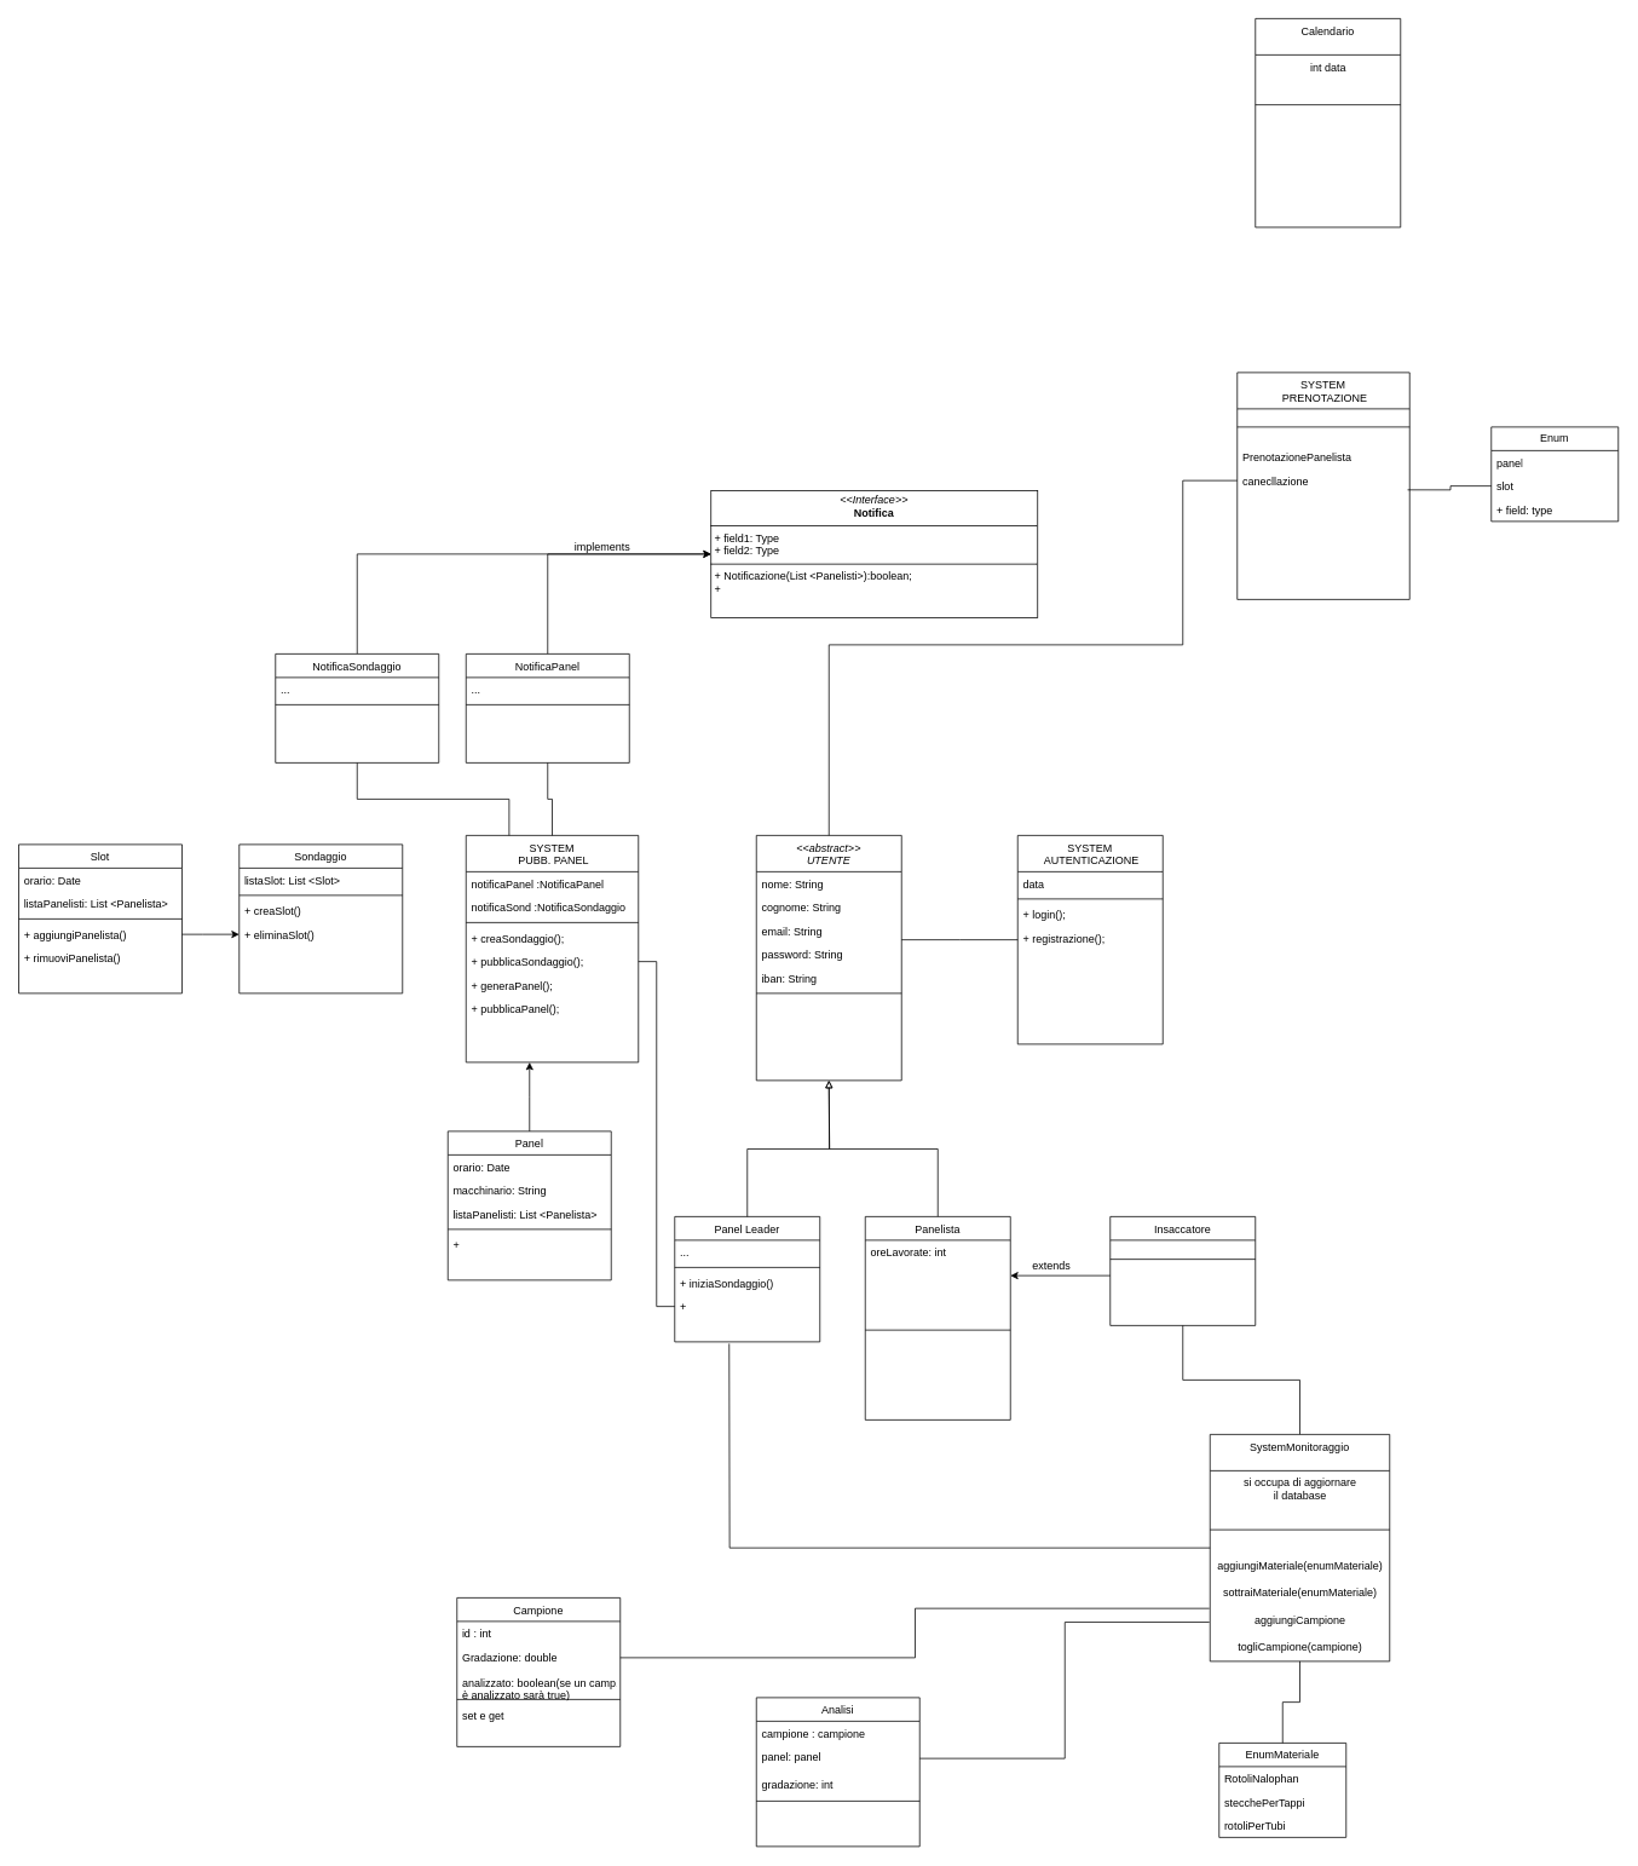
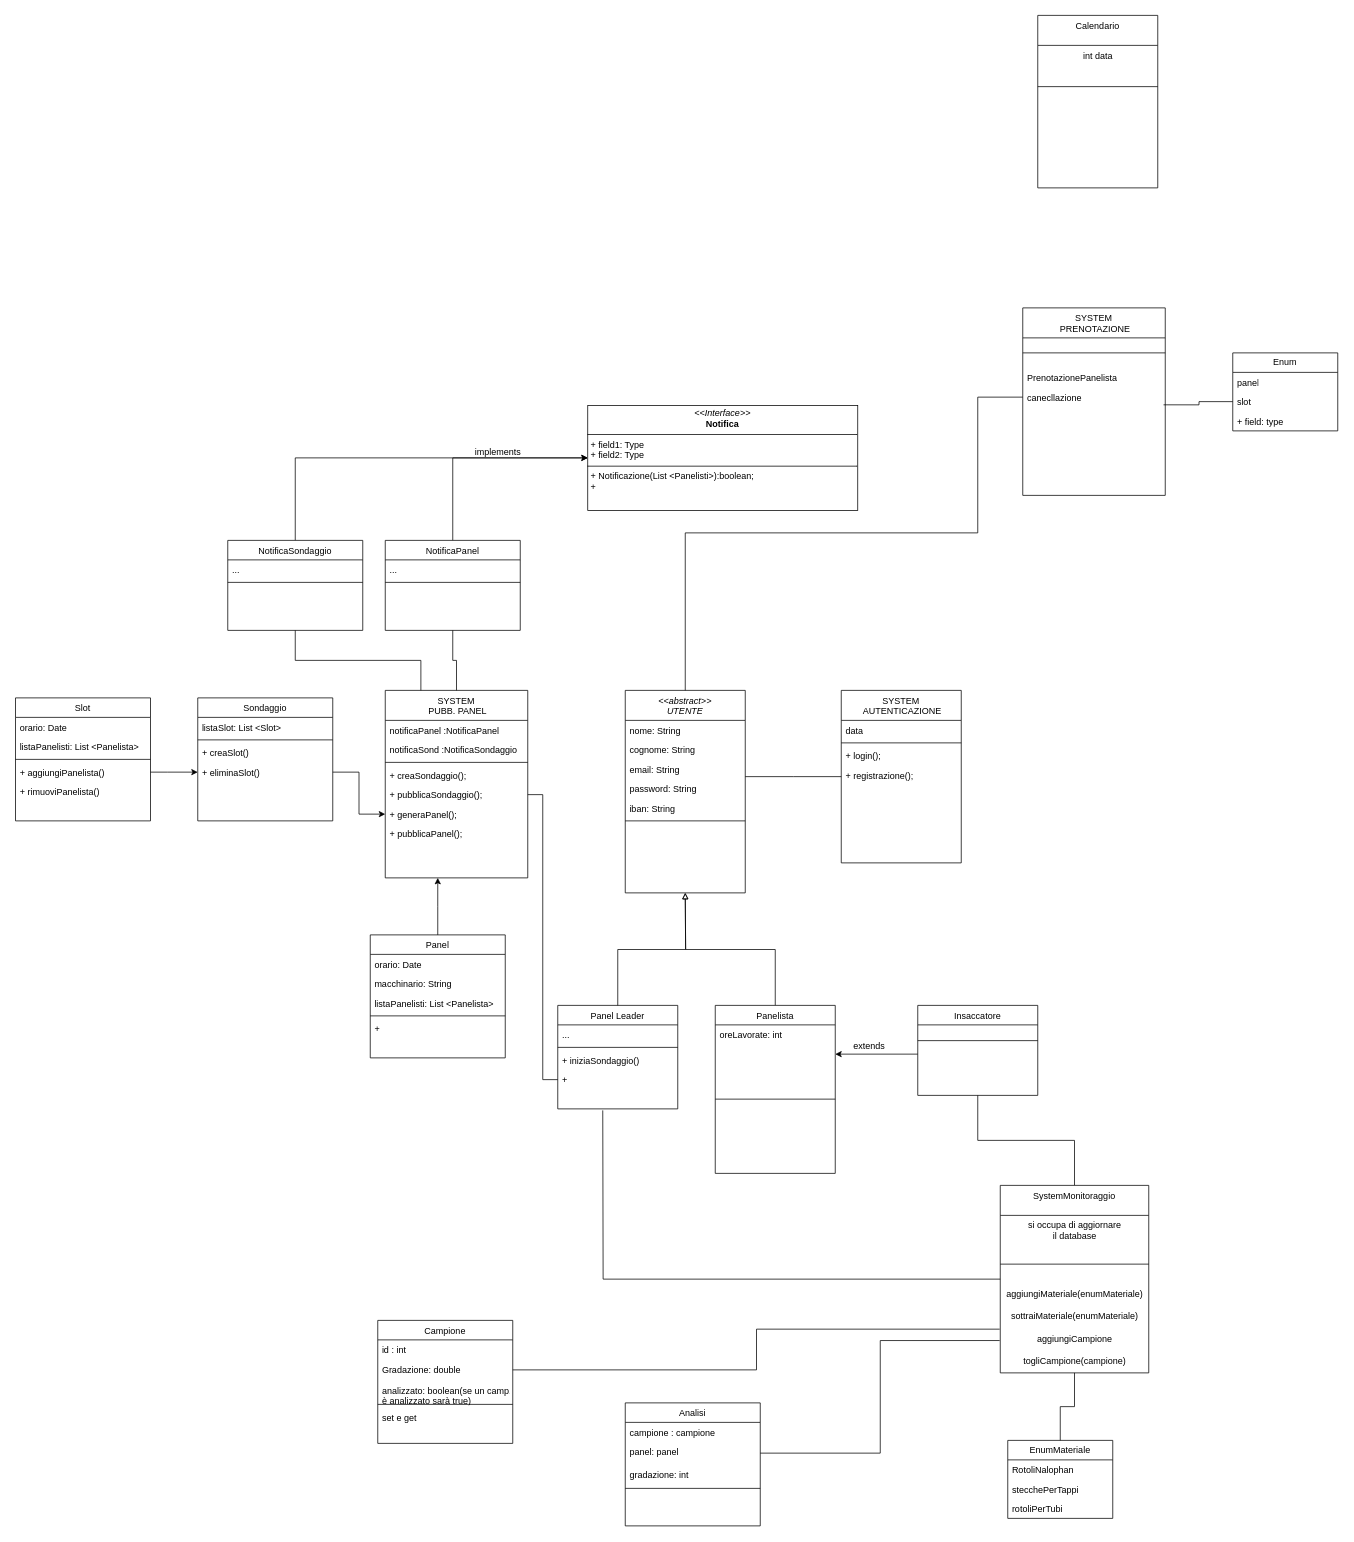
+ <mxCell id="57" value="" style="edgeStyle=orthogonalEdgeStyle;rounded=0;orthogonalLoop=1;jettySize=auto;html=1;" parent="1" source="42" target="35" edge="1"><mxGeometry relative="1" as="geometry" /></mxCell>
